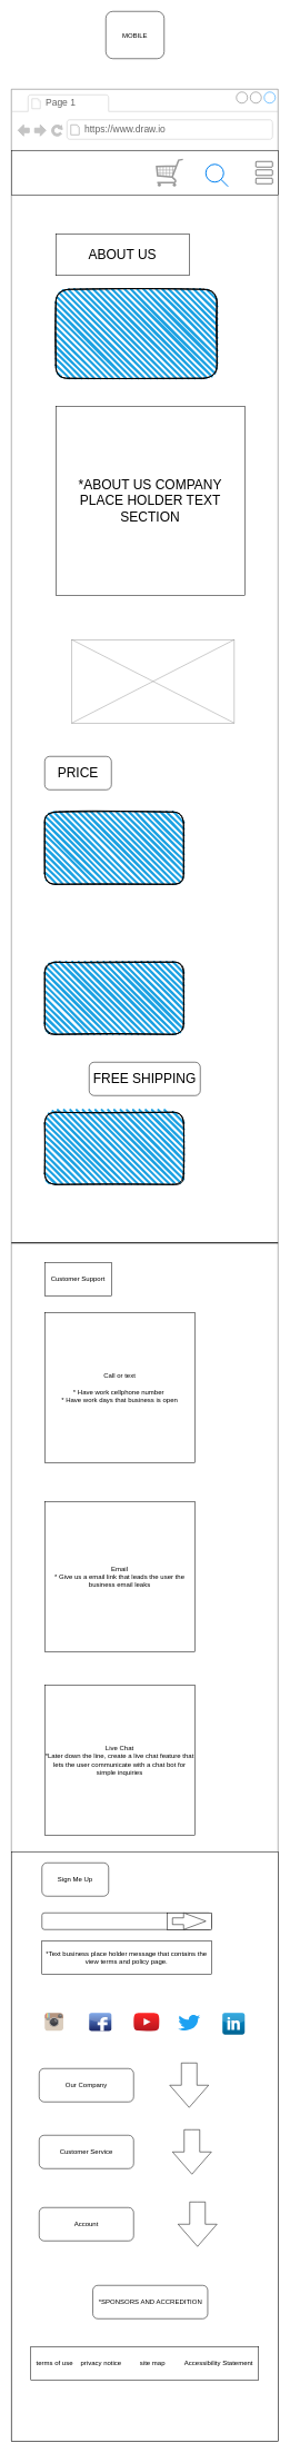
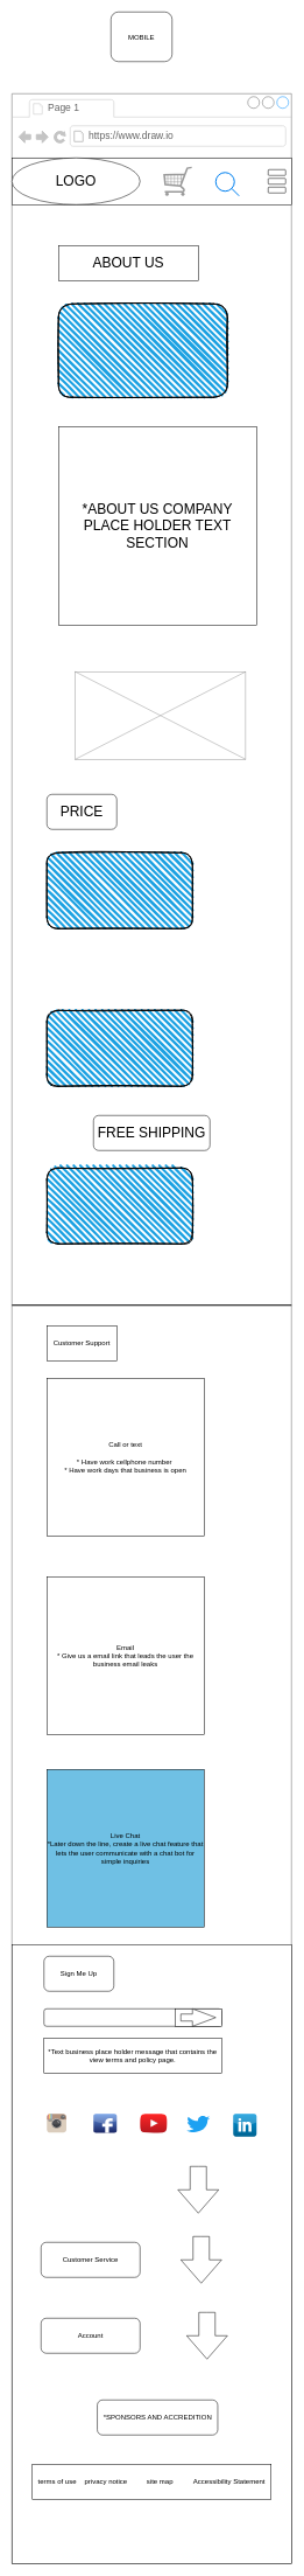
+ <mxCell id="12" value="LOGO" style="ellipse;whiteSpace=wrap;html=1;fontSize=24;" parent="3" vertex="1"><mxGeometry y="110" width="220" height="80" as="geometry" /></mxCell>
- <mxCell id="6" value="&lt;font style=&quot;font-size: 24px;&quot;&gt;ABOUT US&lt;/font&gt;" style="rounded=0;whiteSpace=wrap;html=1;" parent="3" vertex="1"><mxGeometry x="80" y="260" width="240" height="75" as="geometry" /></mxCell>
+ <mxCell id="6" value="&lt;font style=&quot;font-size: 24px;&quot;&gt;ABOUT US&lt;/font&gt;" style="rounded=0;whiteSpace=wrap;html=1;" parent="3" vertex="1"><mxGeometry x="80" y="260" width="240" height="60" as="geometry" /></mxCell>
- <mxCell id="26" value="Live Chat&lt;br&gt;*Later down the line, create a live chat feature that lets the user communicate with a chat bot for simple inquiries" style="whiteSpace=wrap;html=1;aspect=fixed;" vertex="1" parent="3"><mxGeometry x="60" y="2870" width="270" height="270" as="geometry" /></mxCell>
+ <mxCell id="26" value="Live Chat&lt;br&gt;*Later down the line, create a live chat feature that lets the user communicate with a chat bot for simple inquiries" style="whiteSpace=wrap;html=1;aspect=fixed;fillColor=#6fc0e4;" vertex="1" parent="3"><mxGeometry x="60" y="2870" width="270" height="270" as="geometry" /></mxCell>
- <mxCell id="38" value="Our Company" style="rounded=1;whiteSpace=wrap;html=1;" vertex="1" parent="3"><mxGeometry x="50" y="3560" width="170" height="60" as="geometry" /></mxCell>
